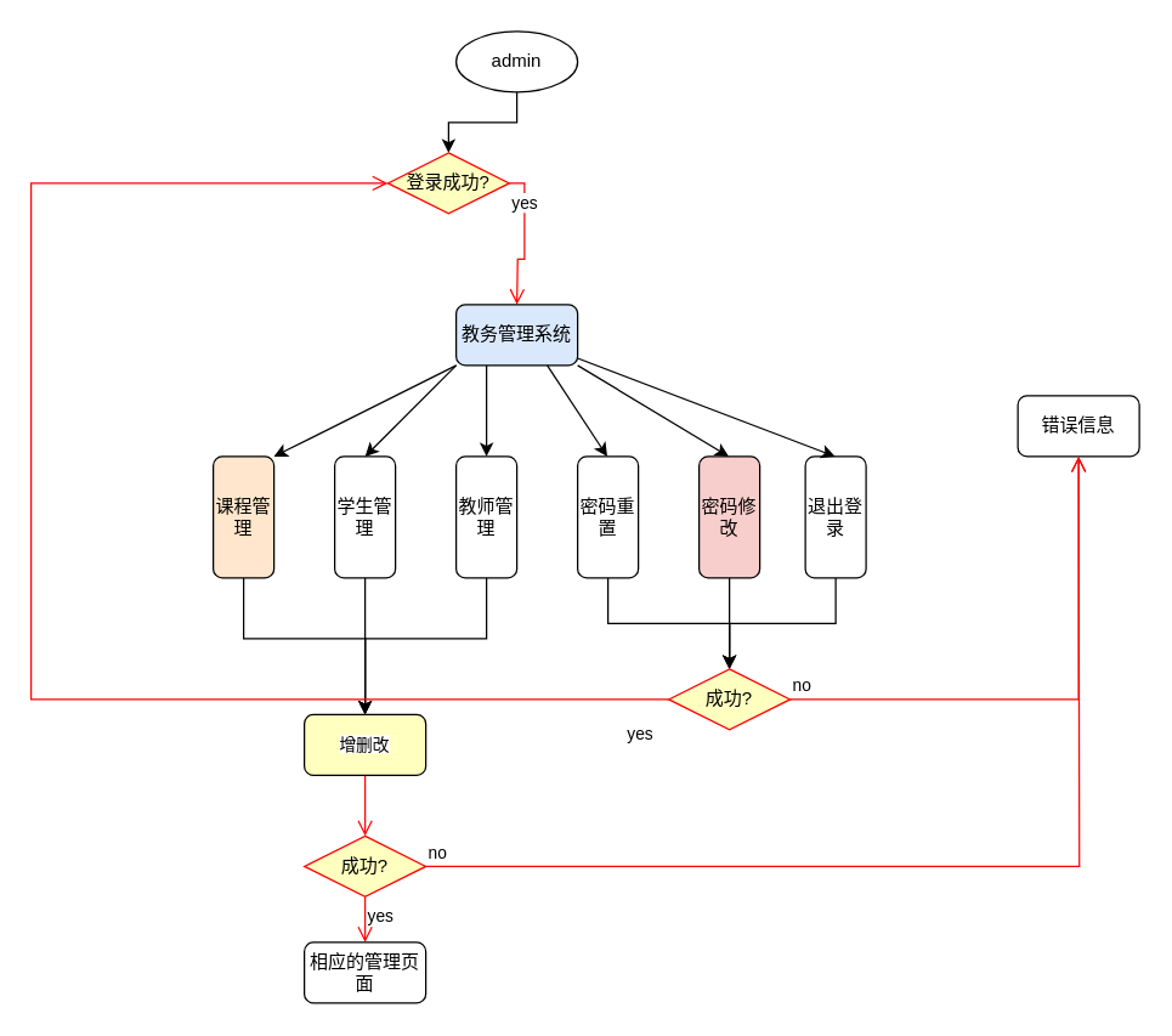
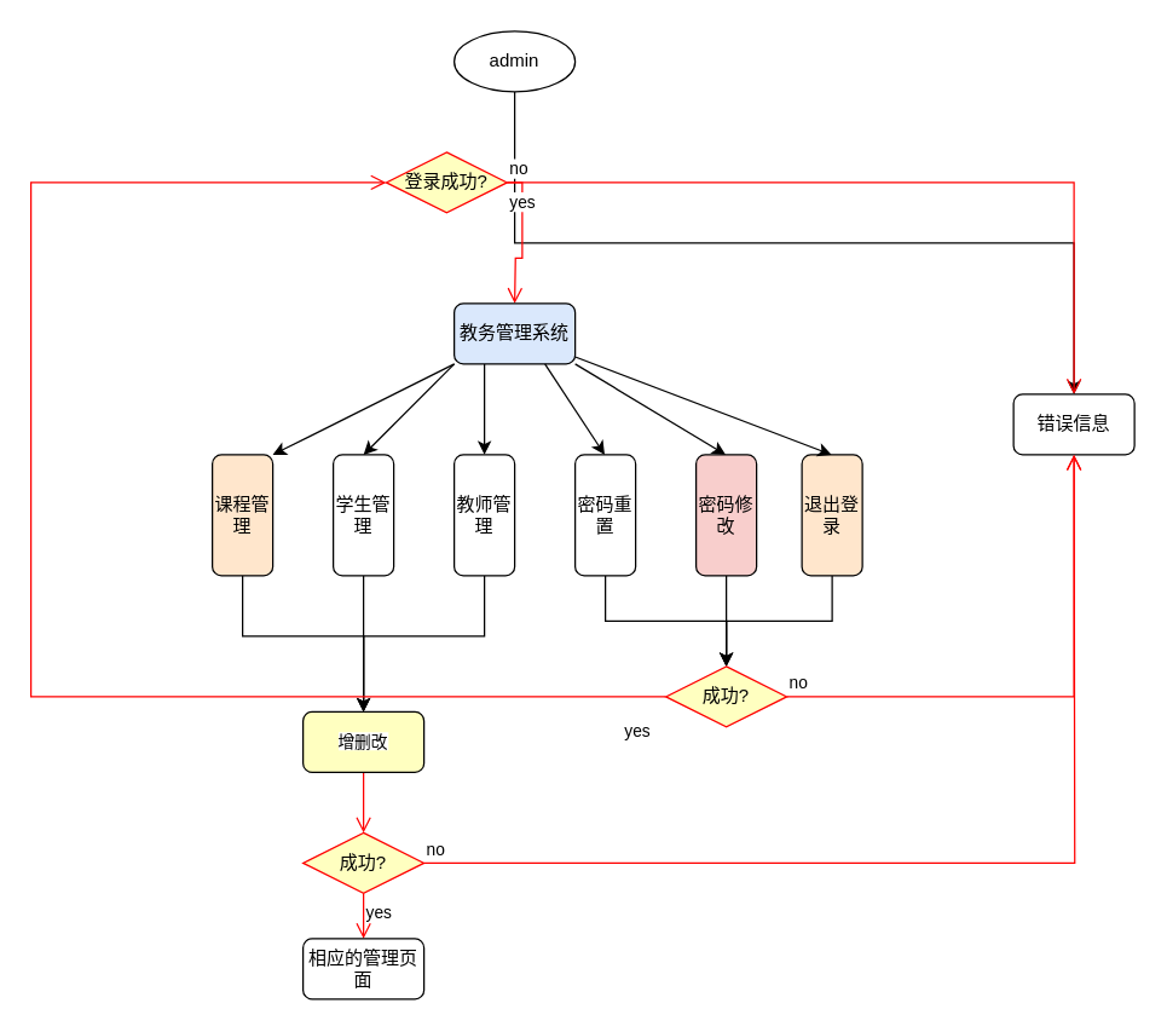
- <mxCell id="2" style="edgeStyle=orthogonalEdgeStyle;rounded=0;orthogonalLoop=1;jettySize=auto;html=1;exitX=0.5;exitY=1;exitDx=0;exitDy=0;entryX=0.5;entryY=0;entryDx=0;entryDy=0;" parent="1" source="3" target="4" edge="1"><mxGeometry relative="1" as="geometry" /></mxCell>
+ <mxCell id="2" style="edgeStyle=orthogonalEdgeStyle;rounded=0;orthogonalLoop=1;jettySize=auto;html=1;exitX=0.5;exitY=1;exitDx=0;exitDy=0;" parent="1" source="3" target="23" edge="1"><mxGeometry relative="1" as="geometry" /></mxCell>
+ <mxCell id="5" value="no" style="edgeStyle=orthogonalEdgeStyle;html=1;align=left;verticalAlign=bottom;endArrow=open;endSize=8;strokeColor=#ff0000;rounded=0;entryX=0.5;entryY=0;entryDx=0;entryDy=0;" parent="1" source="4" target="23" edge="1"><mxGeometry x="-1" relative="1" as="geometry"><mxPoint x="480" y="120" as="targetPoint" /></mxGeometry></mxCell>
- <mxCell id="25" value="退出登录" style="rounded=1;whiteSpace=wrap;html=1;" vertex="1" parent="1"><mxGeometry x="530" y="300" width="40" height="80" as="geometry" /></mxCell>
+ <mxCell id="25" value="退出登录" style="rounded=1;whiteSpace=wrap;html=1;fillColor=#ffe6cc;" vertex="1" parent="1"><mxGeometry x="530" y="300" width="40" height="80" as="geometry" /></mxCell>
